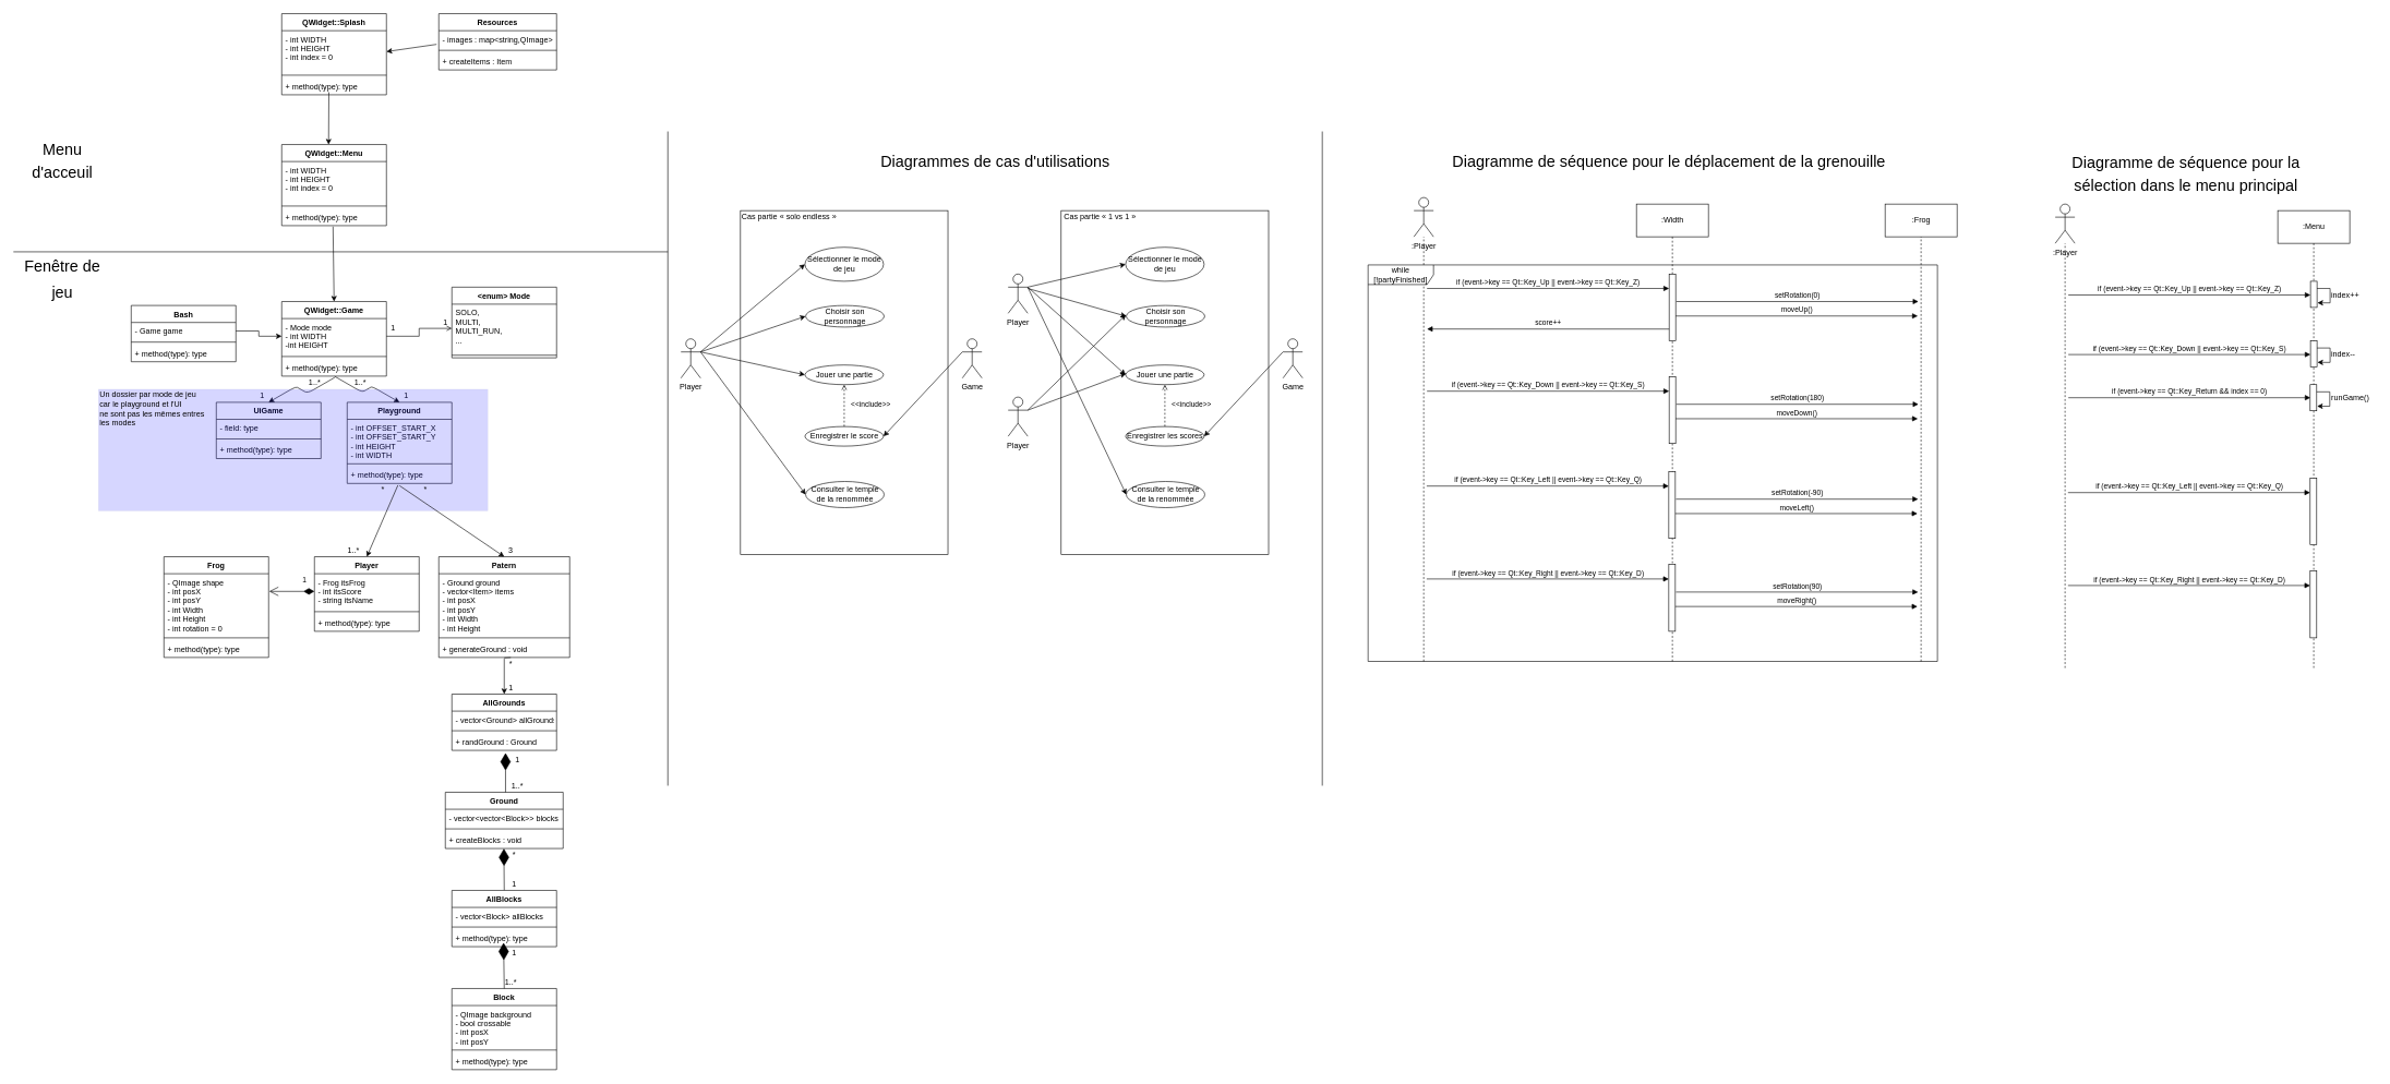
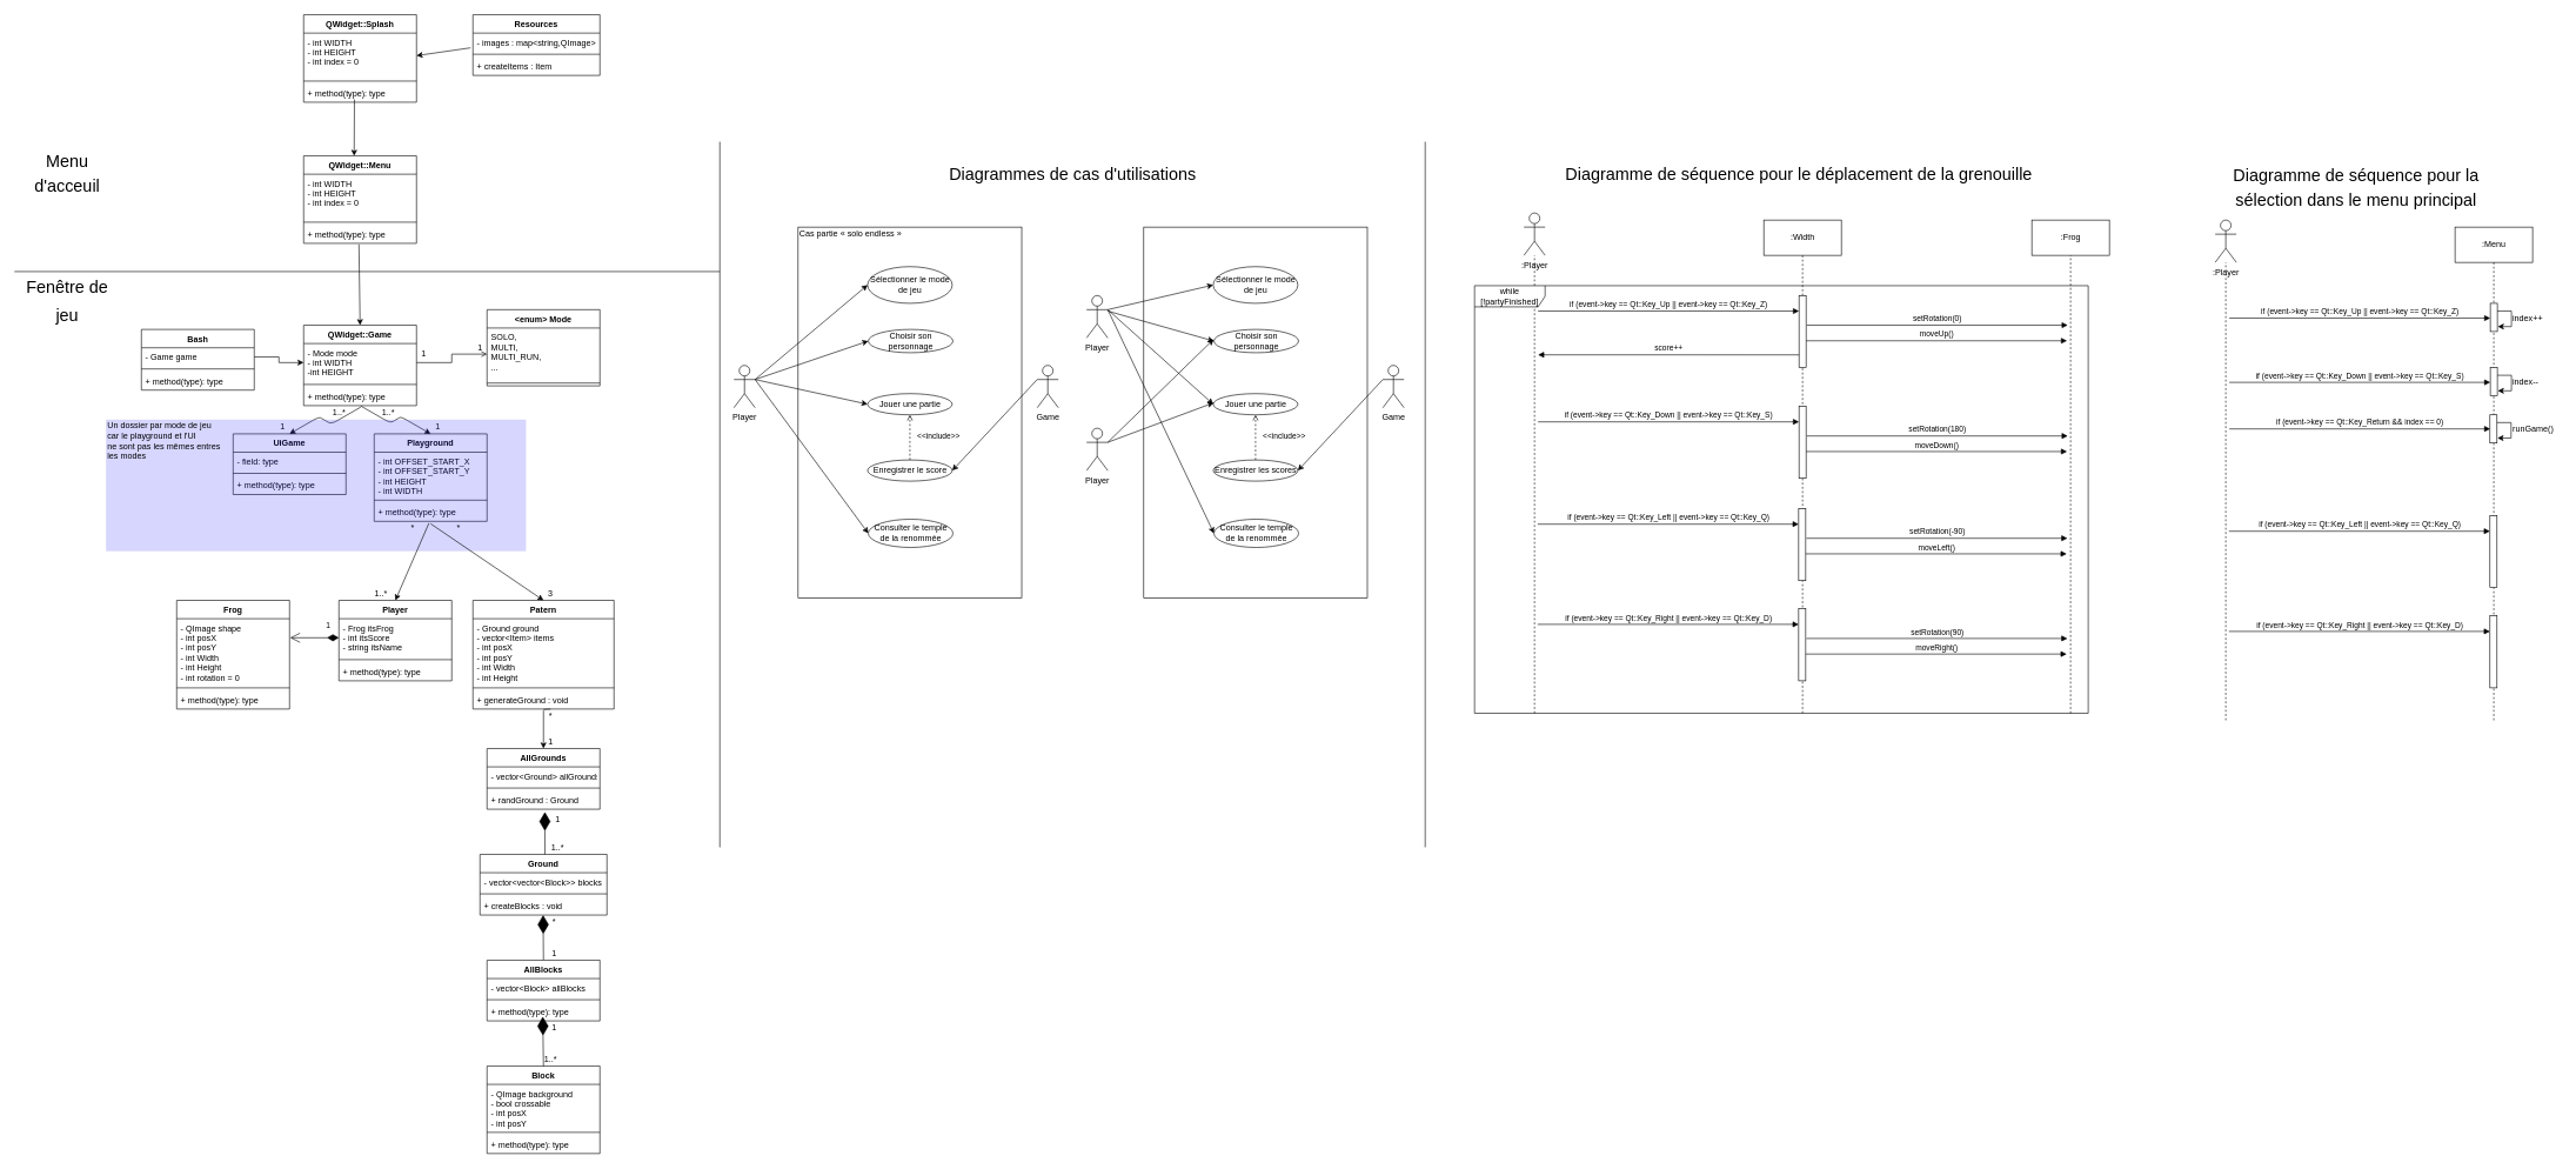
- <mxCell id="99" value="Cas partie « 1 vs 1 »" style="text;html=1;strokeColor=none;fillColor=none;align=center;verticalAlign=middle;whiteSpace=wrap;rounded=0;" parent="1" vertex="1"><mxGeometry x="1621" y="321" width="119" height="20" as="geometry" /></mxCell>
